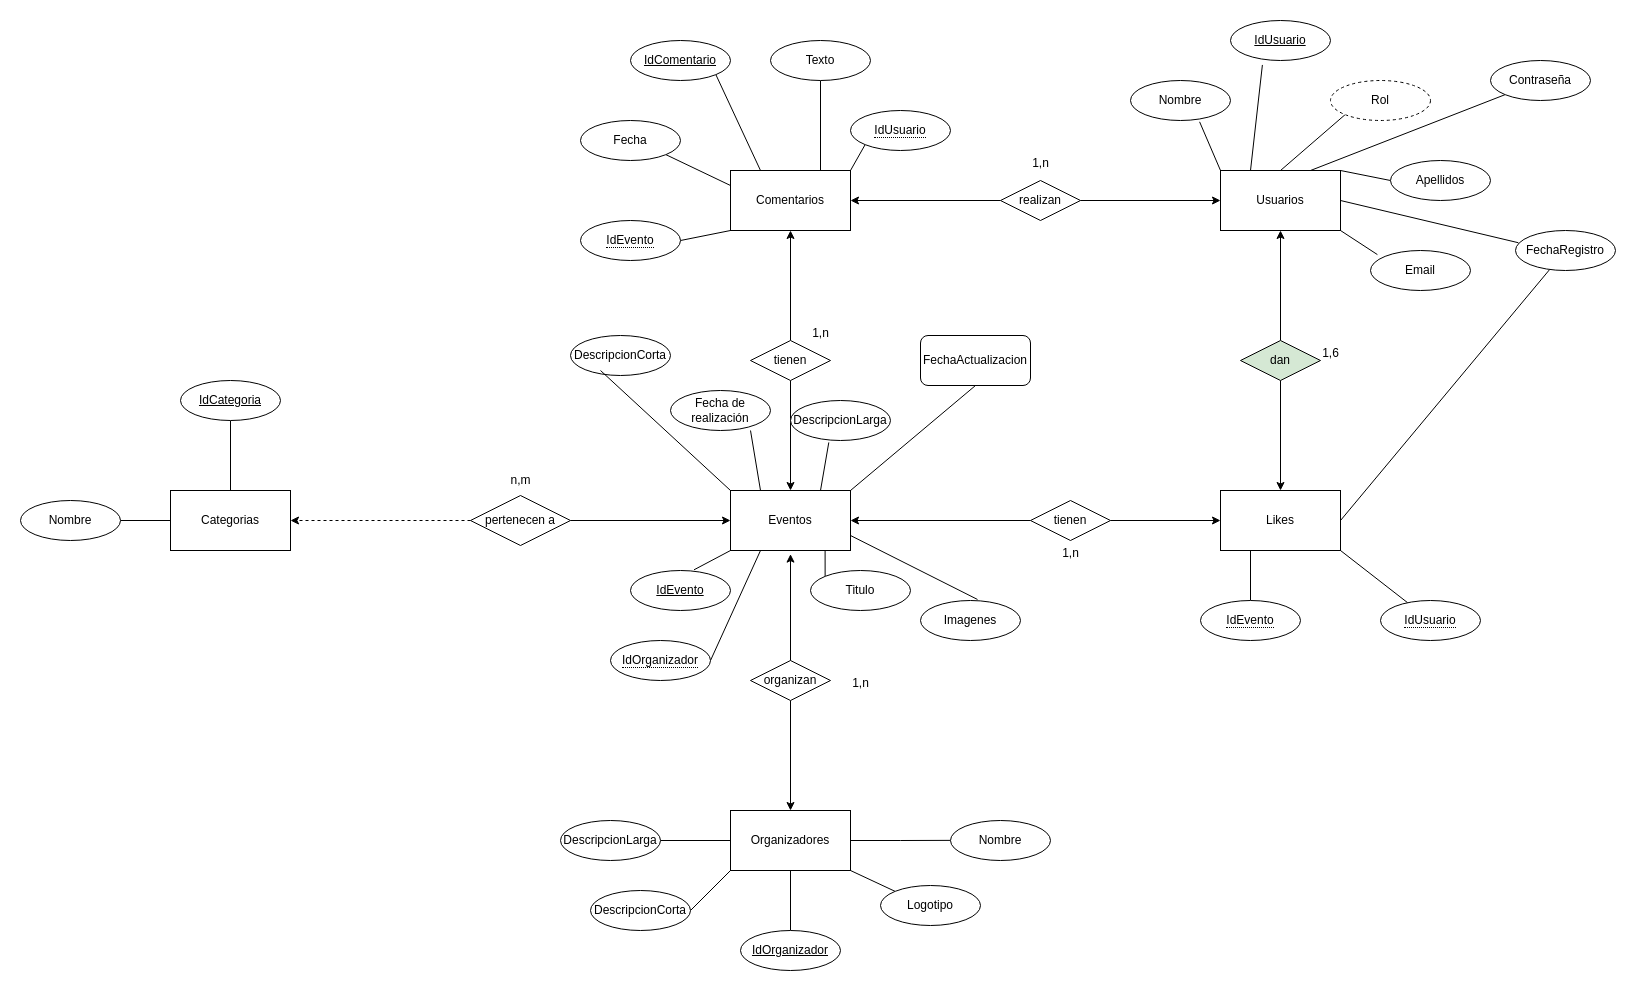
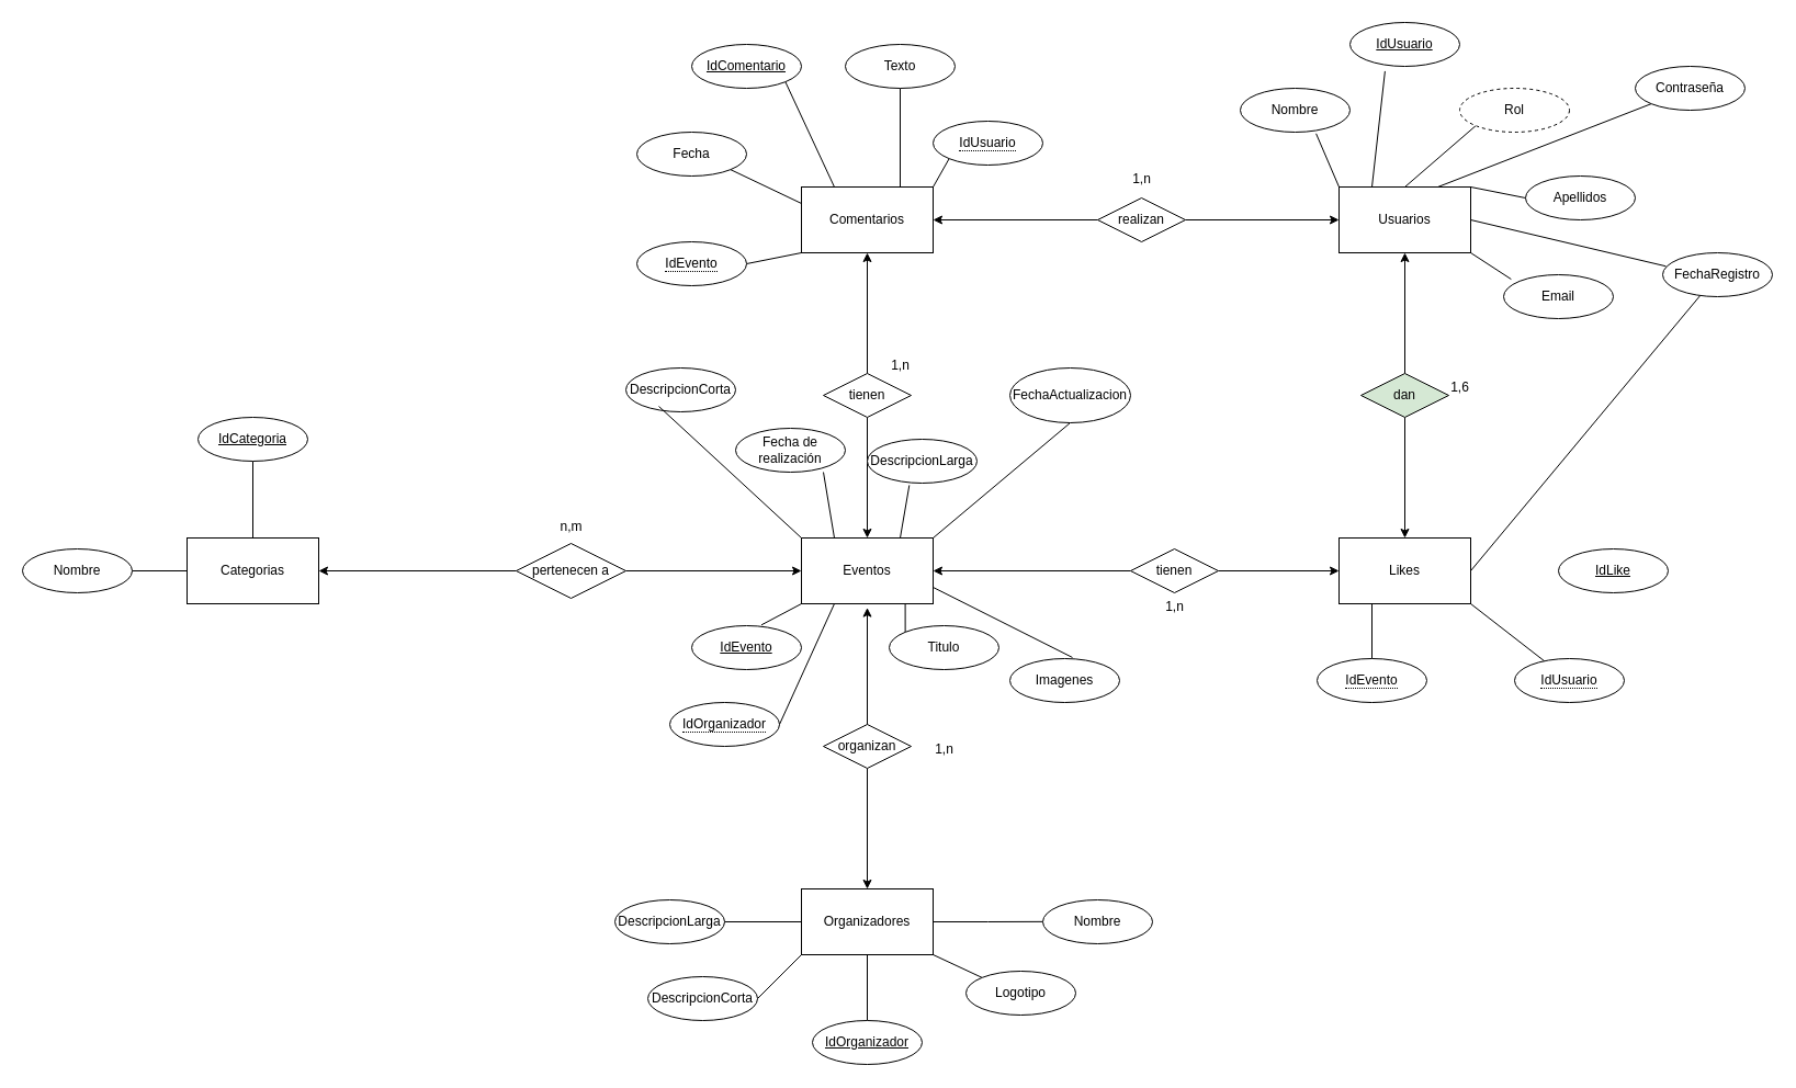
- <mxCell id="46" value="FechaActualizacion" style="whiteSpace=wrap;html=1;align=center;rounded=1;" parent="1" vertex="1"><mxGeometry x="920" y="335" width="110" height="50" as="geometry" /></mxCell>
+ <mxCell id="46" value="FechaActualizacion" style="ellipse;whiteSpace=wrap;html=1;align=center;" parent="1" vertex="1"><mxGeometry x="920" y="335" width="110" height="50" as="geometry" /></mxCell>
- <mxCell id="28" style="edgeStyle=orthogonalEdgeStyle;rounded=0;orthogonalLoop=1;jettySize=auto;html=1;exitX=0;exitY=0.5;exitDx=0;exitDy=0;entryX=1;entryY=0.5;entryDx=0;entryDy=0;dashed=1;" parent="1" source="30" target="22" edge="1"><mxGeometry relative="1" as="geometry" /></mxCell>
+ <mxCell id="28" style="edgeStyle=orthogonalEdgeStyle;rounded=0;orthogonalLoop=1;jettySize=auto;html=1;exitX=0;exitY=0.5;exitDx=0;exitDy=0;entryX=1;entryY=0.5;entryDx=0;entryDy=0;" parent="1" source="30" target="22" edge="1"><mxGeometry relative="1" as="geometry" /></mxCell>
+ <mxCell id="73" value="IdLike" style="ellipse;whiteSpace=wrap;html=1;align=center;fontStyle=4;" parent="1" vertex="1"><mxGeometry x="1420" y="500" width="100" height="40" as="geometry" /></mxCell>
